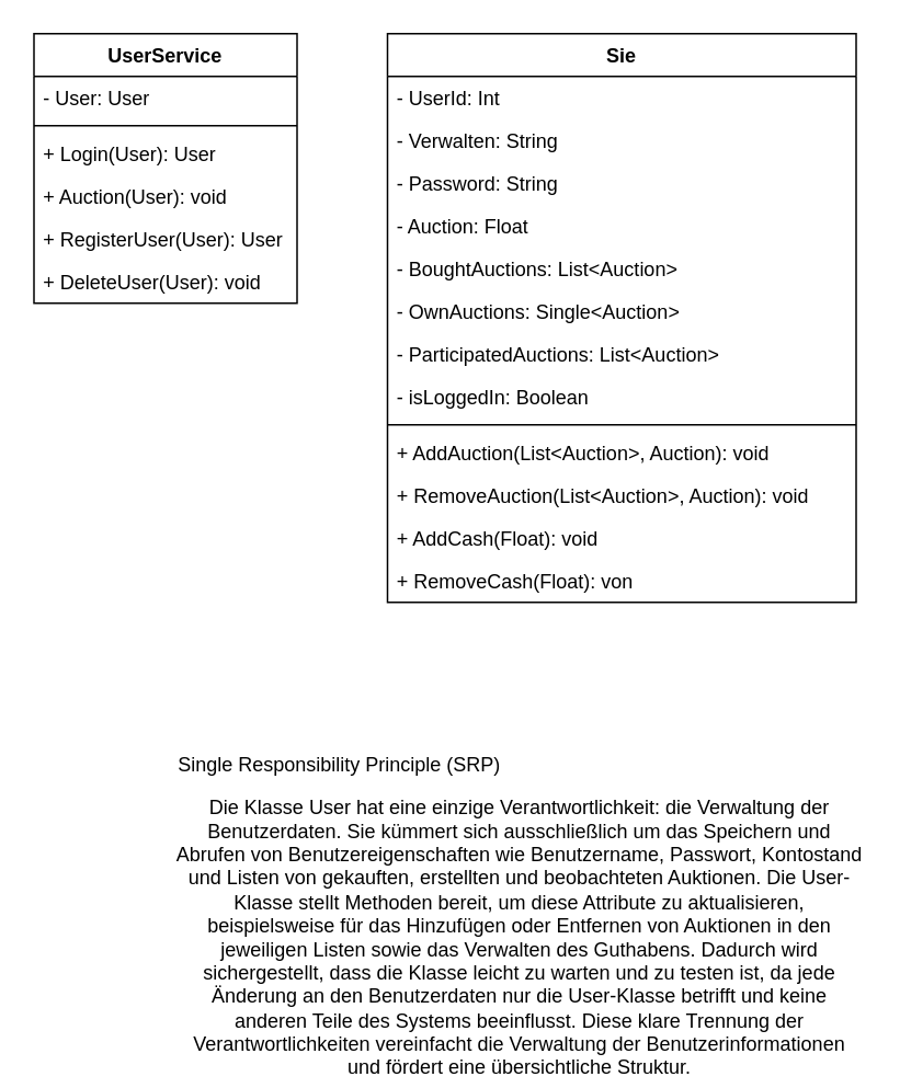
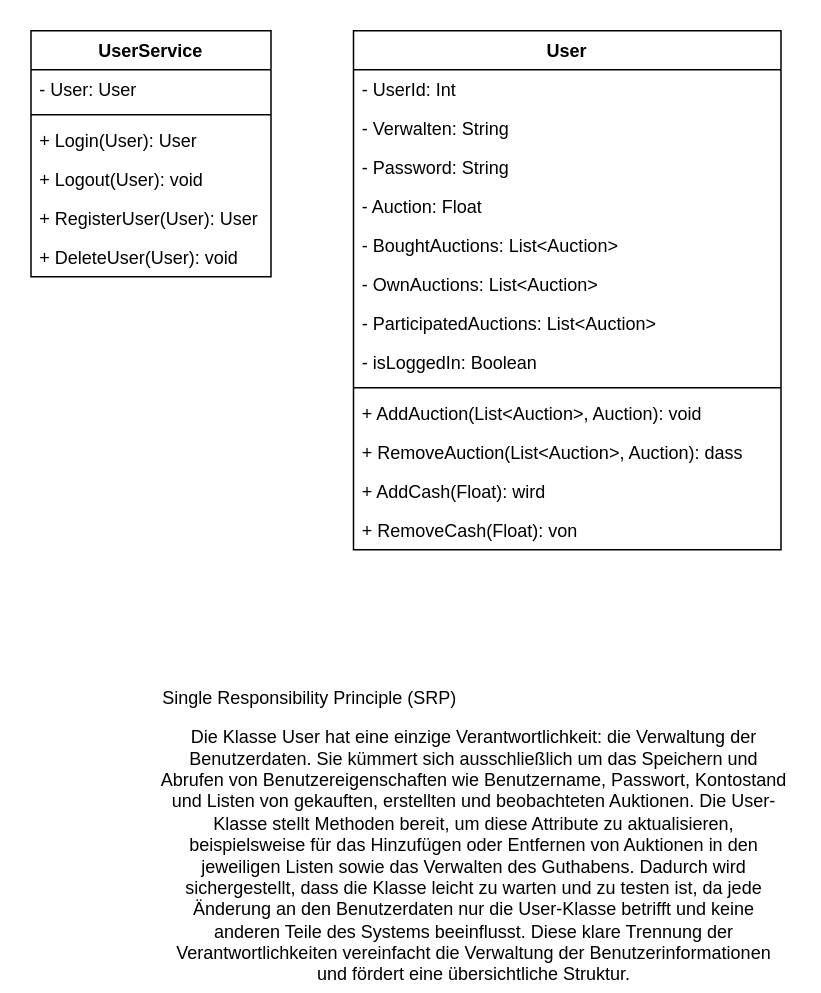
- <mxCell id="2" value="Sie" style="swimlane;fontStyle=1;align=center;verticalAlign=top;childLayout=stackLayout;horizontal=1;startSize=26;horizontalStack=0;resizeParent=1;resizeParentMax=0;resizeLast=0;collapsible=1;marginBottom=0;whiteSpace=wrap;html=1;" parent="1" vertex="1"><mxGeometry x="235" y="20" width="285" height="346" as="geometry" /></mxCell>
+ <mxCell id="2" value="User" style="swimlane;fontStyle=1;align=center;verticalAlign=top;childLayout=stackLayout;horizontal=1;startSize=26;horizontalStack=0;resizeParent=1;resizeParentMax=0;resizeLast=0;collapsible=1;marginBottom=0;whiteSpace=wrap;html=1;" parent="1" vertex="1"><mxGeometry x="235" y="20" width="285" height="346" as="geometry" /></mxCell>
- <mxCell id="20" value="&lt;span style=&quot;white-space: nowrap;&quot;&gt;+ Auction(User): void&lt;/span&gt;" style="text;strokeColor=none;fillColor=none;align=left;verticalAlign=top;spacingLeft=4;spacingRight=4;overflow=hidden;rotatable=0;points=[[0,0.5],[1,0.5]];portConstraint=eastwest;whiteSpace=wrap;html=1;" parent="16" vertex="1"><mxGeometry y="86" width="160" height="26" as="geometry" /></mxCell>
+ <mxCell id="20" value="&lt;span style=&quot;white-space: nowrap;&quot;&gt;+ Logout(User): void&lt;/span&gt;" style="text;strokeColor=none;fillColor=none;align=left;verticalAlign=top;spacingLeft=4;spacingRight=4;overflow=hidden;rotatable=0;points=[[0,0.5],[1,0.5]];portConstraint=eastwest;whiteSpace=wrap;html=1;" parent="16" vertex="1"><mxGeometry y="86" width="160" height="26" as="geometry" /></mxCell>
- <mxCell id="8" value="- OwnAuctions: Single&amp;lt;Auction&amp;gt;" style="text;strokeColor=none;fillColor=none;align=left;verticalAlign=top;spacingLeft=4;spacingRight=4;overflow=hidden;rotatable=0;points=[[0,0.5],[1,0.5]];portConstraint=eastwest;whiteSpace=wrap;html=1;" parent="2" vertex="1"><mxGeometry y="156" width="285" height="26" as="geometry" /></mxCell>
+ <mxCell id="8" value="- OwnAuctions: List&amp;lt;Auction&amp;gt;" style="text;strokeColor=none;fillColor=none;align=left;verticalAlign=top;spacingLeft=4;spacingRight=4;overflow=hidden;rotatable=0;points=[[0,0.5],[1,0.5]];portConstraint=eastwest;whiteSpace=wrap;html=1;" parent="2" vertex="1"><mxGeometry y="156" width="285" height="26" as="geometry" /></mxCell>
- <mxCell id="13" value="+ RemoveAuction(List&amp;lt;Auction&amp;gt;, Auction): void" style="text;strokeColor=none;fillColor=none;align=left;verticalAlign=top;spacingLeft=4;spacingRight=4;overflow=hidden;rotatable=0;points=[[0,0.5],[1,0.5]];portConstraint=eastwest;whiteSpace=wrap;html=1;" parent="2" vertex="1"><mxGeometry y="268" width="285" height="26" as="geometry" /></mxCell>
+ <mxCell id="13" value="+ RemoveAuction(List&amp;lt;Auction&amp;gt;, Auction): dass" style="text;strokeColor=none;fillColor=none;align=left;verticalAlign=top;spacingLeft=4;spacingRight=4;overflow=hidden;rotatable=0;points=[[0,0.5],[1,0.5]];portConstraint=eastwest;whiteSpace=wrap;html=1;" parent="2" vertex="1"><mxGeometry y="268" width="285" height="26" as="geometry" /></mxCell>
- <mxCell id="14" value="+ AddCash(Float): void" style="text;strokeColor=none;fillColor=none;align=left;verticalAlign=top;spacingLeft=4;spacingRight=4;overflow=hidden;rotatable=0;points=[[0,0.5],[1,0.5]];portConstraint=eastwest;whiteSpace=wrap;html=1;" parent="2" vertex="1"><mxGeometry y="294" width="285" height="26" as="geometry" /></mxCell>
+ <mxCell id="14" value="+ AddCash(Float): wird" style="text;strokeColor=none;fillColor=none;align=left;verticalAlign=top;spacingLeft=4;spacingRight=4;overflow=hidden;rotatable=0;points=[[0,0.5],[1,0.5]];portConstraint=eastwest;whiteSpace=wrap;html=1;" parent="2" vertex="1"><mxGeometry y="294" width="285" height="26" as="geometry" /></mxCell>
